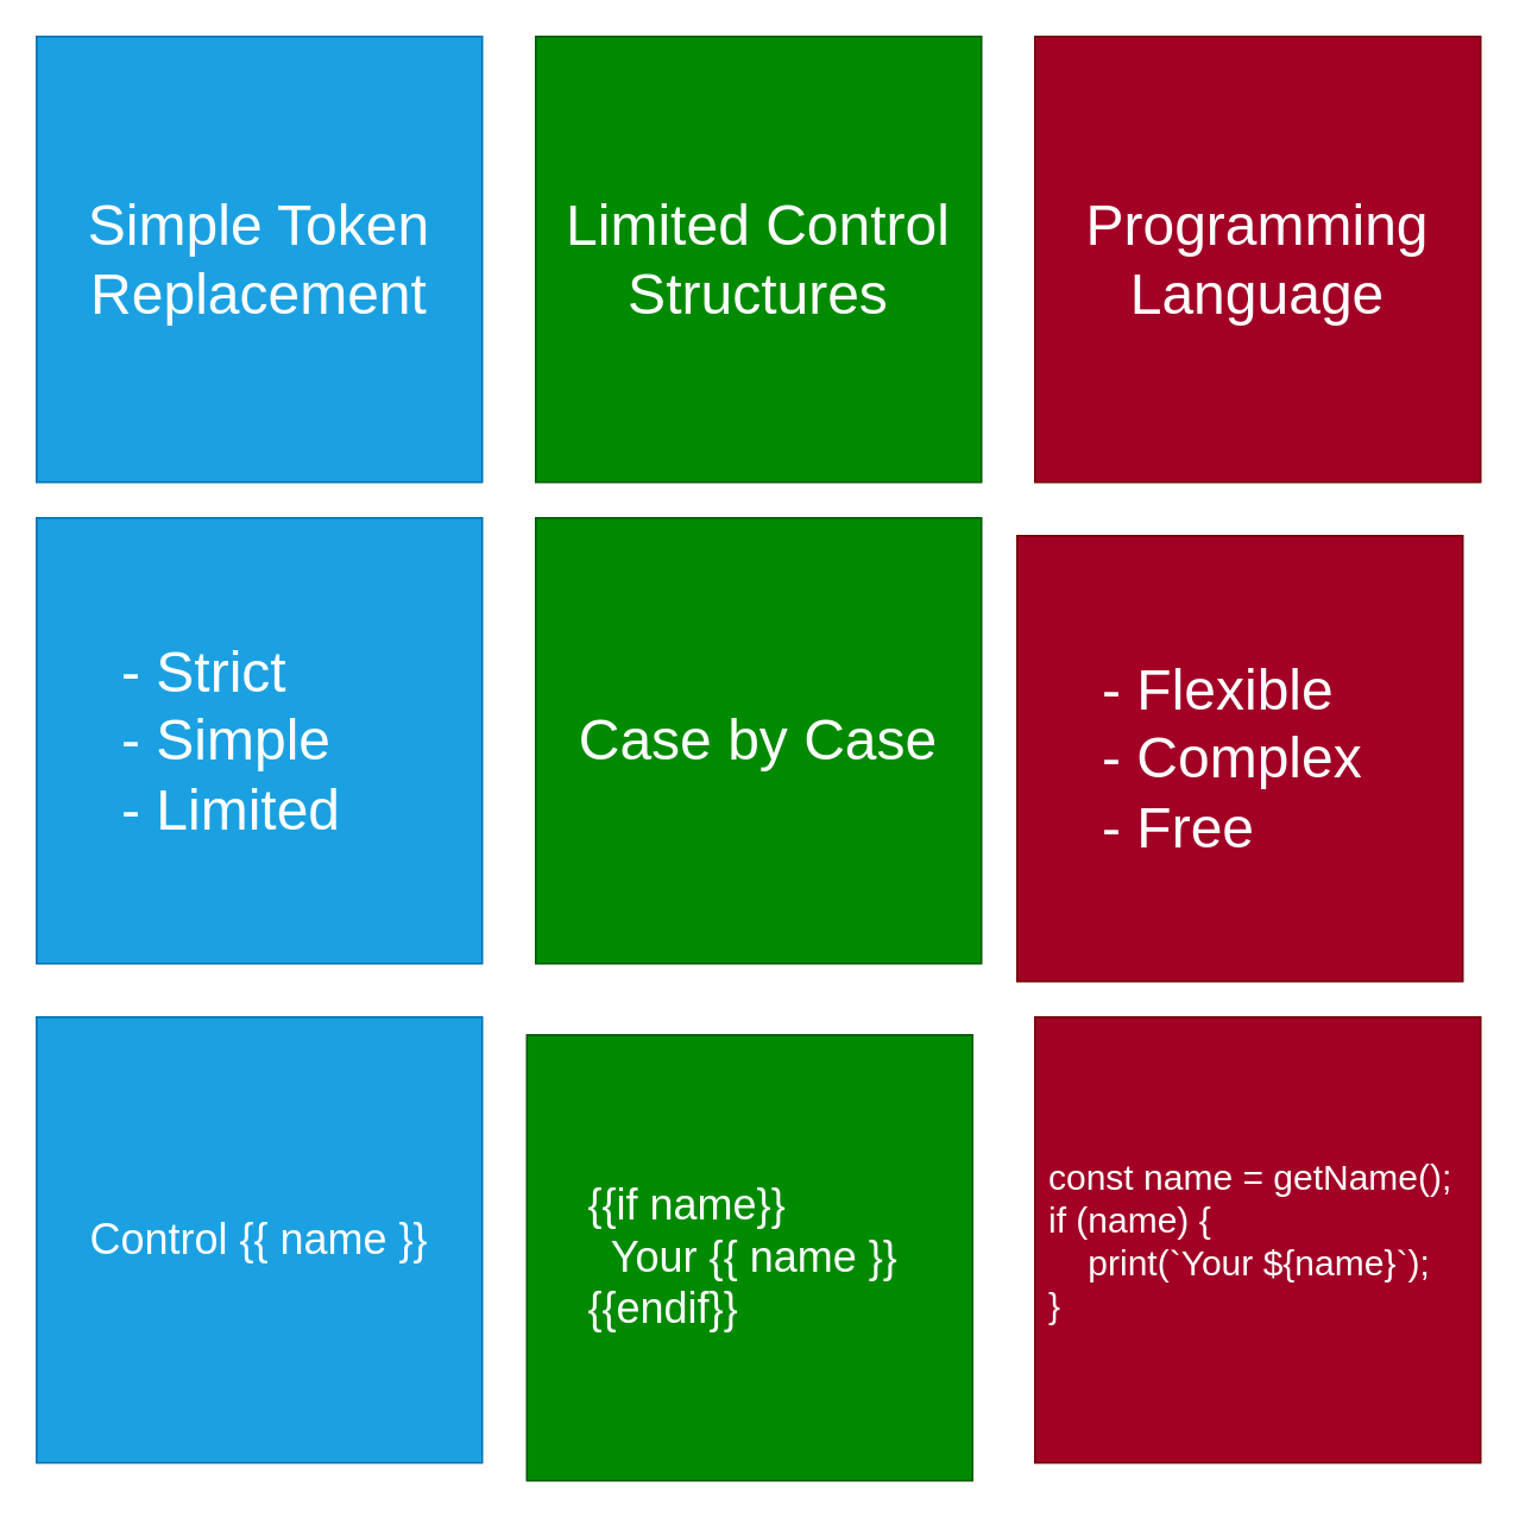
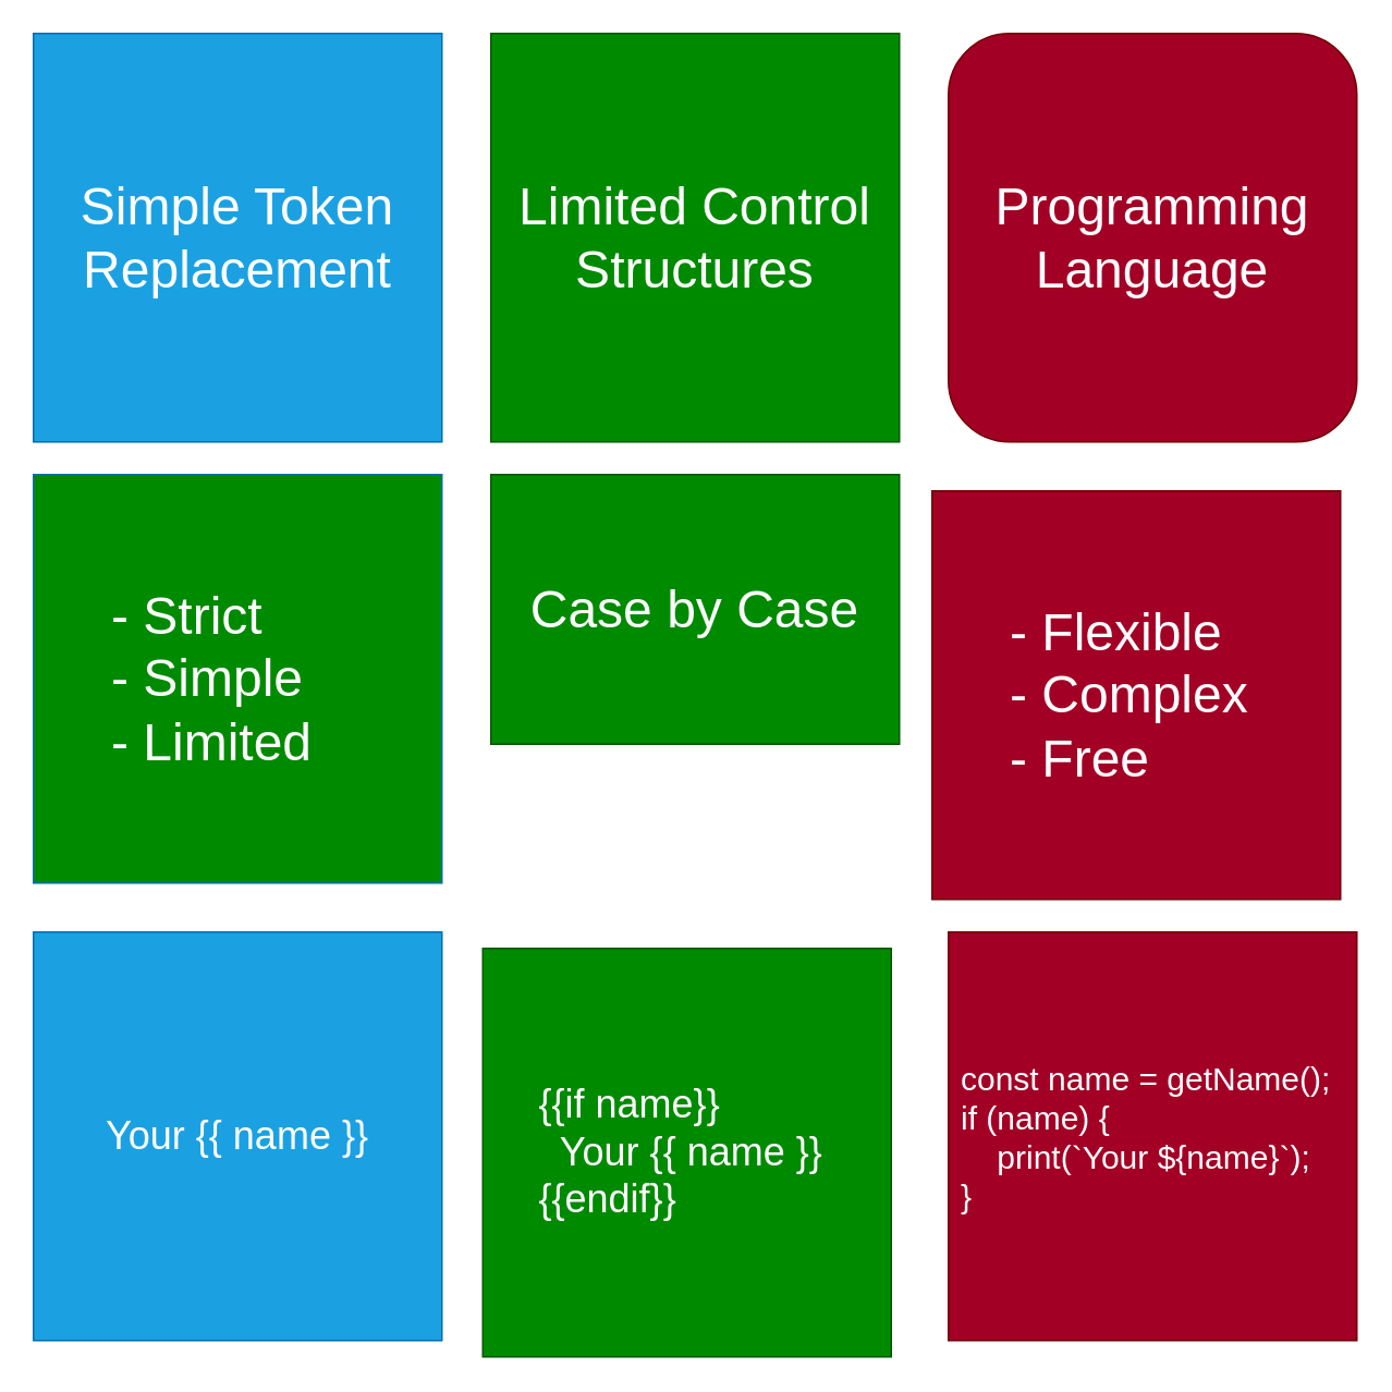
- <mxCell id="10" value="Programming Language" style="fillColor=#a20025;strokeColor=#6F0000;fontSize=32;verticalAlign=middle;whiteSpace=wrap;fontColor=#ffffff;spacing=8;" vertex="1" parent="1"><mxGeometry x="580" y="20" width="250" height="250" as="geometry" /></mxCell>
+ <mxCell id="10" value="Programming Language" style="fillColor=#a20025;strokeColor=#6F0000;fontSize=32;verticalAlign=middle;whiteSpace=wrap;fontColor=#ffffff;spacing=8;rounded=1;" vertex="1" parent="1"><mxGeometry x="580" y="20" width="250" height="250" as="geometry" /></mxCell>
- <mxCell id="2" value="- Strict&#10;- Simple&#10;- Limited" style="fillColor=#1ba1e2;strokeColor=#006EAF;fontSize=32;verticalAlign=middle;whiteSpace=wrap;fontColor=#ffffff;spacing=8;align=left;spacingLeft=40;" vertex="1" parent="1"><mxGeometry x="20" y="290" width="250" height="250" as="geometry" /></mxCell>
+ <mxCell id="2" value="- Strict&#10;- Simple&#10;- Limited" style="fillColor=#008a00;strokeColor=#006EAF;fontSize=32;verticalAlign=middle;whiteSpace=wrap;fontColor=#ffffff;spacing=8;align=left;spacingLeft=40;" vertex="1" parent="1"><mxGeometry x="20" y="290" width="250" height="250" as="geometry" /></mxCell>
- <mxCell id="3" value="Case by Case" style="fillColor=#008a00;strokeColor=#005700;fontSize=32;verticalAlign=middle;whiteSpace=wrap;fontColor=#ffffff;spacing=8;" vertex="1" parent="1"><mxGeometry x="300" y="290" width="250" height="250" as="geometry" /></mxCell>
+ <mxCell id="3" value="Case by Case" style="fillColor=#008a00;strokeColor=#005700;fontSize=32;verticalAlign=middle;whiteSpace=wrap;fontColor=#ffffff;spacing=8;" vertex="1" parent="1"><mxGeometry x="300" y="290" width="250" height="165" as="geometry" /></mxCell>
- <mxCell id="5" value="Control {{ name }}" style="fillColor=#1ba1e2;strokeColor=#006EAF;fontSize=24;verticalAlign=middle;whiteSpace=wrap;fontColor=#ffffff;spacing=8;" vertex="1" parent="1"><mxGeometry x="20" y="570" width="250" height="250" as="geometry" /></mxCell>
+ <mxCell id="5" value="Your {{ name }}" style="fillColor=#1ba1e2;strokeColor=#006EAF;fontSize=24;verticalAlign=middle;whiteSpace=wrap;fontColor=#ffffff;spacing=8;" vertex="1" parent="1"><mxGeometry x="20" y="570" width="250" height="250" as="geometry" /></mxCell>
